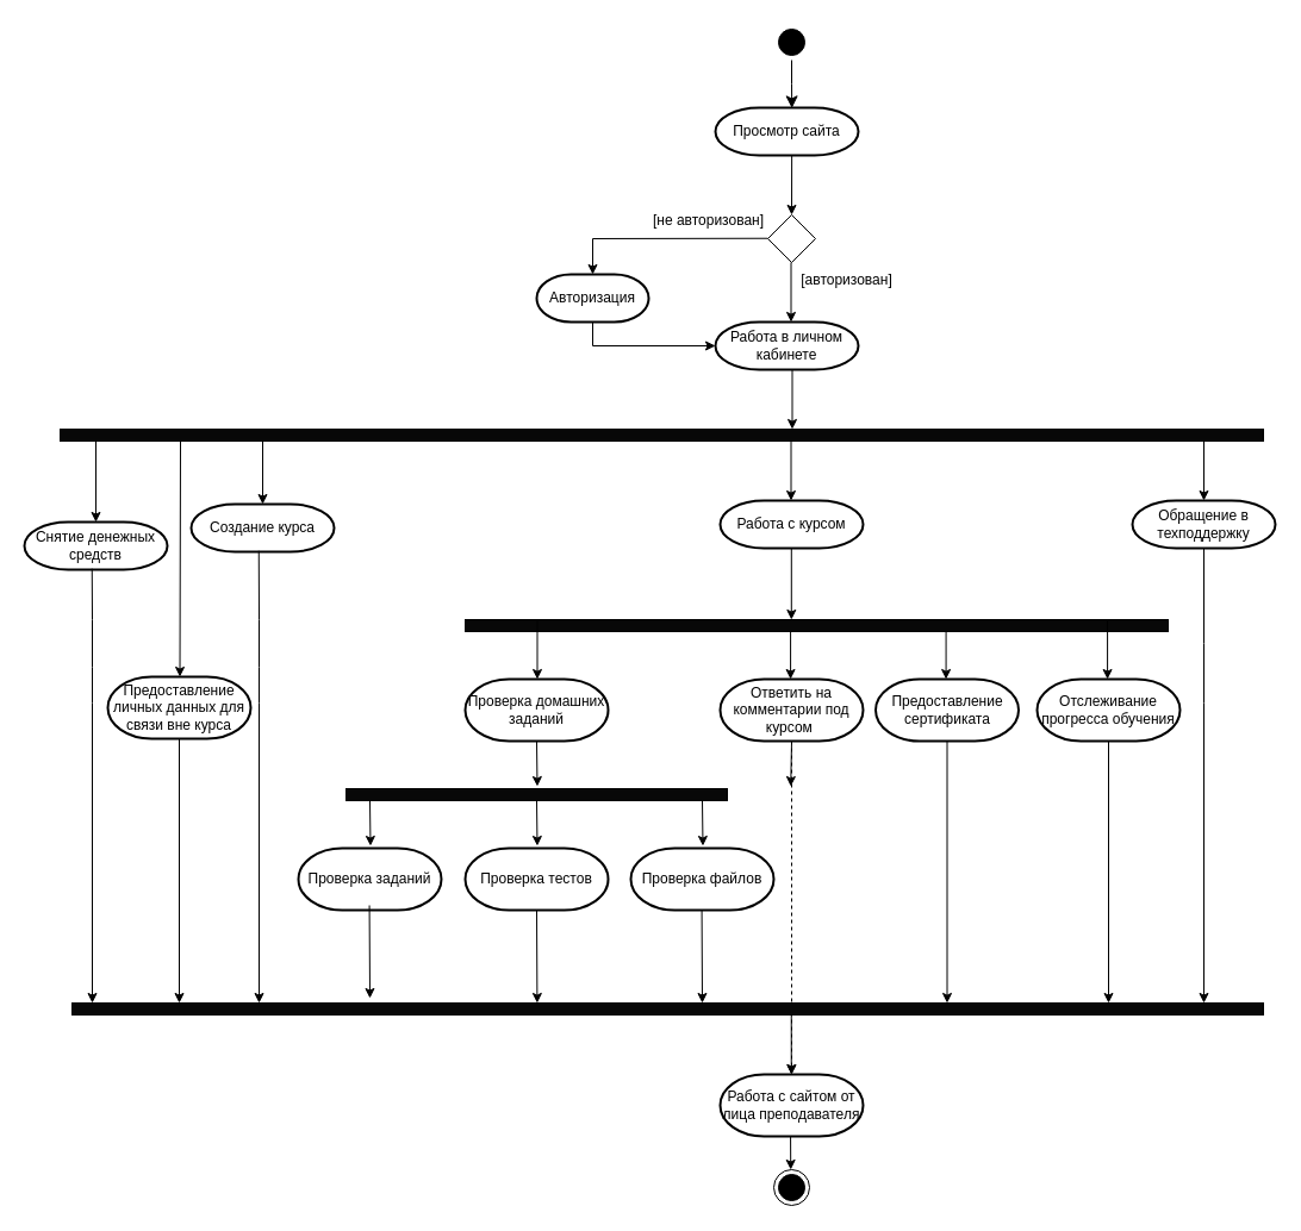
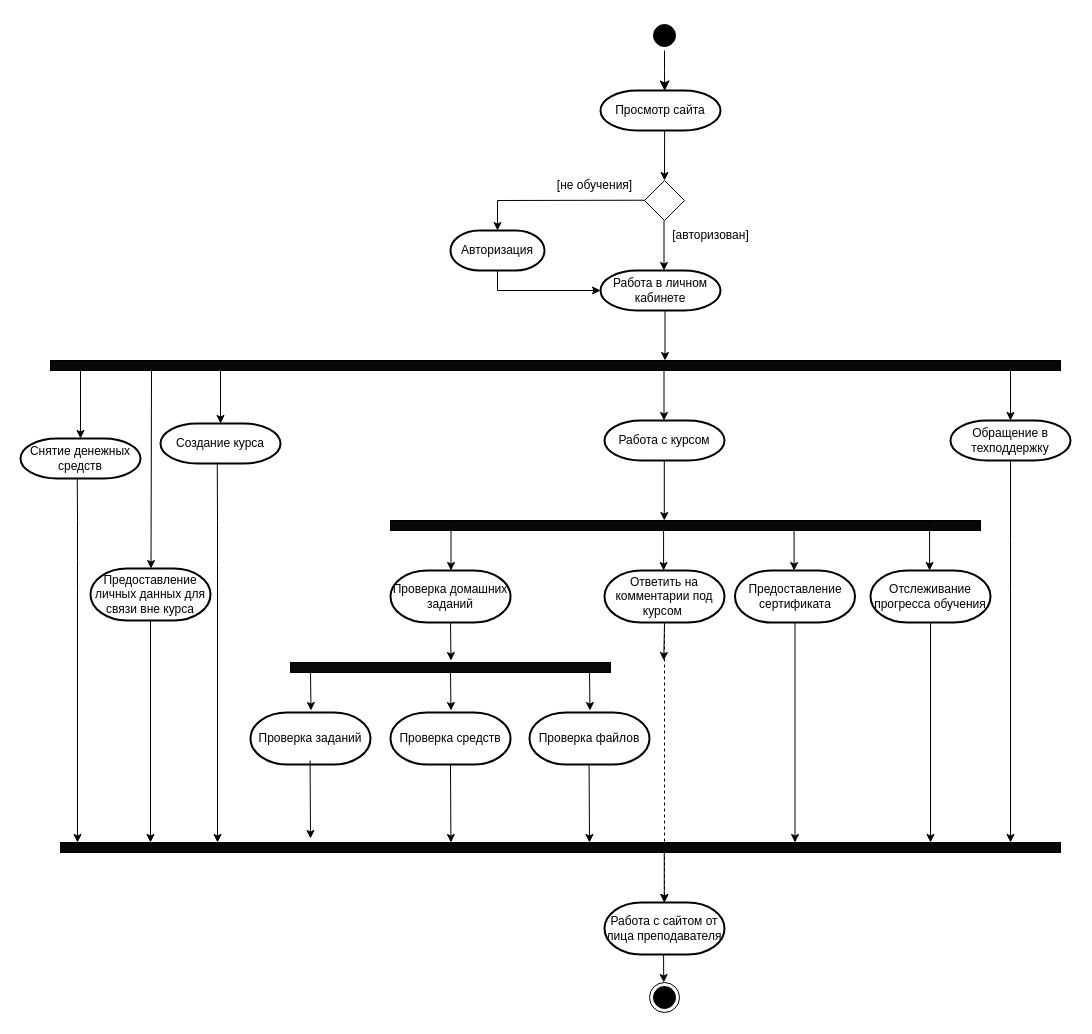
- <mxCell id="8" value="[не авторизован]" style="text;html=1;align=center;verticalAlign=middle;resizable=0;points=[];autosize=1;strokeColor=none;fillColor=none;" parent="1" vertex="1"><mxGeometry x="534" y="170" width="120" height="30" as="geometry" /></mxCell>
+ <mxCell id="8" value="[не обучения]" style="text;html=1;align=center;verticalAlign=middle;resizable=0;points=[];autosize=1;strokeColor=none;fillColor=none;" parent="1" vertex="1"><mxGeometry x="534" y="170" width="120" height="30" as="geometry" /></mxCell>
- <mxCell id="51" value="Проверка тестов" style="strokeWidth=2;html=1;shape=mxgraph.flowchart.terminator;whiteSpace=wrap;" parent="1" vertex="1"><mxGeometry x="390" y="712" width="120" height="52" as="geometry" /></mxCell>
+ <mxCell id="51" value="Проверка средств" style="strokeWidth=2;html=1;shape=mxgraph.flowchart.terminator;whiteSpace=wrap;" parent="1" vertex="1"><mxGeometry x="390" y="712" width="120" height="52" as="geometry" /></mxCell>
